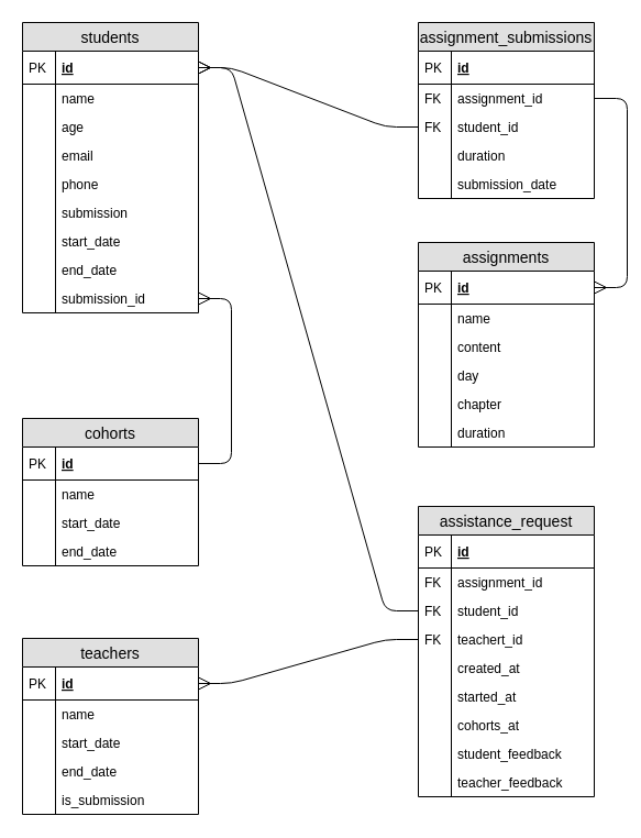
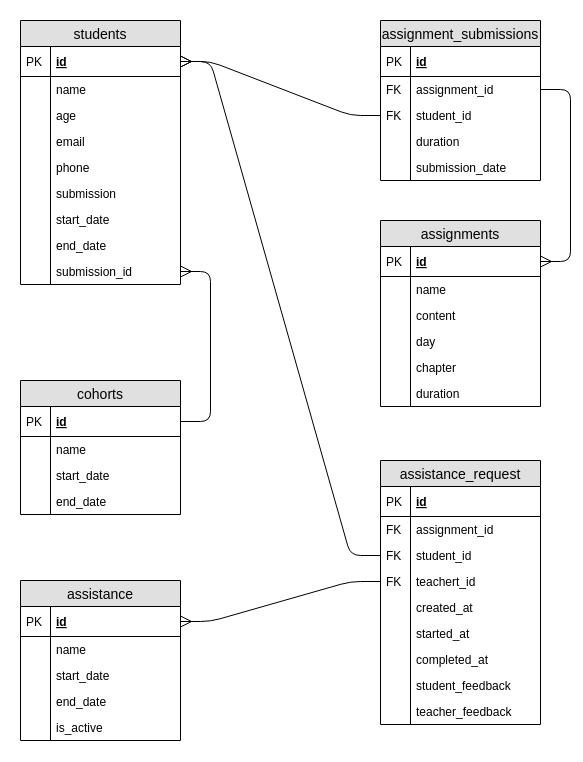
- <mxCell id="54" value="teachers" style="swimlane;fontStyle=0;childLayout=stackLayout;horizontal=1;startSize=26;fillColor=#e0e0e0;horizontalStack=0;resizeParent=1;resizeParentMax=0;resizeLast=0;collapsible=1;marginBottom=0;swimlaneFillColor=#ffffff;align=center;fontSize=14;" vertex="1" parent="1"><mxGeometry x="20" y="580" width="160" height="160" as="geometry" /></mxCell>
+ <mxCell id="54" value="assistance" style="swimlane;fontStyle=0;childLayout=stackLayout;horizontal=1;startSize=26;fillColor=#e0e0e0;horizontalStack=0;resizeParent=1;resizeParentMax=0;resizeLast=0;collapsible=1;marginBottom=0;swimlaneFillColor=#ffffff;align=center;fontSize=14;" vertex="1" parent="1"><mxGeometry x="20" y="580" width="160" height="160" as="geometry" /></mxCell>
- <mxCell id="78" value="cohorts_at" style="shape=partialRectangle;top=0;left=0;right=0;bottom=0;align=left;verticalAlign=top;fillColor=none;spacingLeft=34;spacingRight=4;overflow=hidden;rotatable=0;points=[[0,0.5],[1,0.5]];portConstraint=eastwest;dropTarget=0;fontSize=12;" vertex="1" parent="65"><mxGeometry y="186" width="160" height="26" as="geometry" /></mxCell>
+ <mxCell id="78" value="completed_at" style="shape=partialRectangle;top=0;left=0;right=0;bottom=0;align=left;verticalAlign=top;fillColor=none;spacingLeft=34;spacingRight=4;overflow=hidden;rotatable=0;points=[[0,0.5],[1,0.5]];portConstraint=eastwest;dropTarget=0;fontSize=12;" vertex="1" parent="65"><mxGeometry y="186" width="160" height="26" as="geometry" /></mxCell>
- <mxCell id="63" value="is_submission" style="shape=partialRectangle;top=0;left=0;right=0;bottom=0;align=left;verticalAlign=top;fillColor=none;spacingLeft=34;spacingRight=4;overflow=hidden;rotatable=0;points=[[0,0.5],[1,0.5]];portConstraint=eastwest;dropTarget=0;fontSize=12;" vertex="1" parent="54"><mxGeometry y="134" width="160" height="26" as="geometry" /></mxCell>
+ <mxCell id="63" value="is_active" style="shape=partialRectangle;top=0;left=0;right=0;bottom=0;align=left;verticalAlign=top;fillColor=none;spacingLeft=34;spacingRight=4;overflow=hidden;rotatable=0;points=[[0,0.5],[1,0.5]];portConstraint=eastwest;dropTarget=0;fontSize=12;" vertex="1" parent="54"><mxGeometry y="134" width="160" height="26" as="geometry" /></mxCell>
